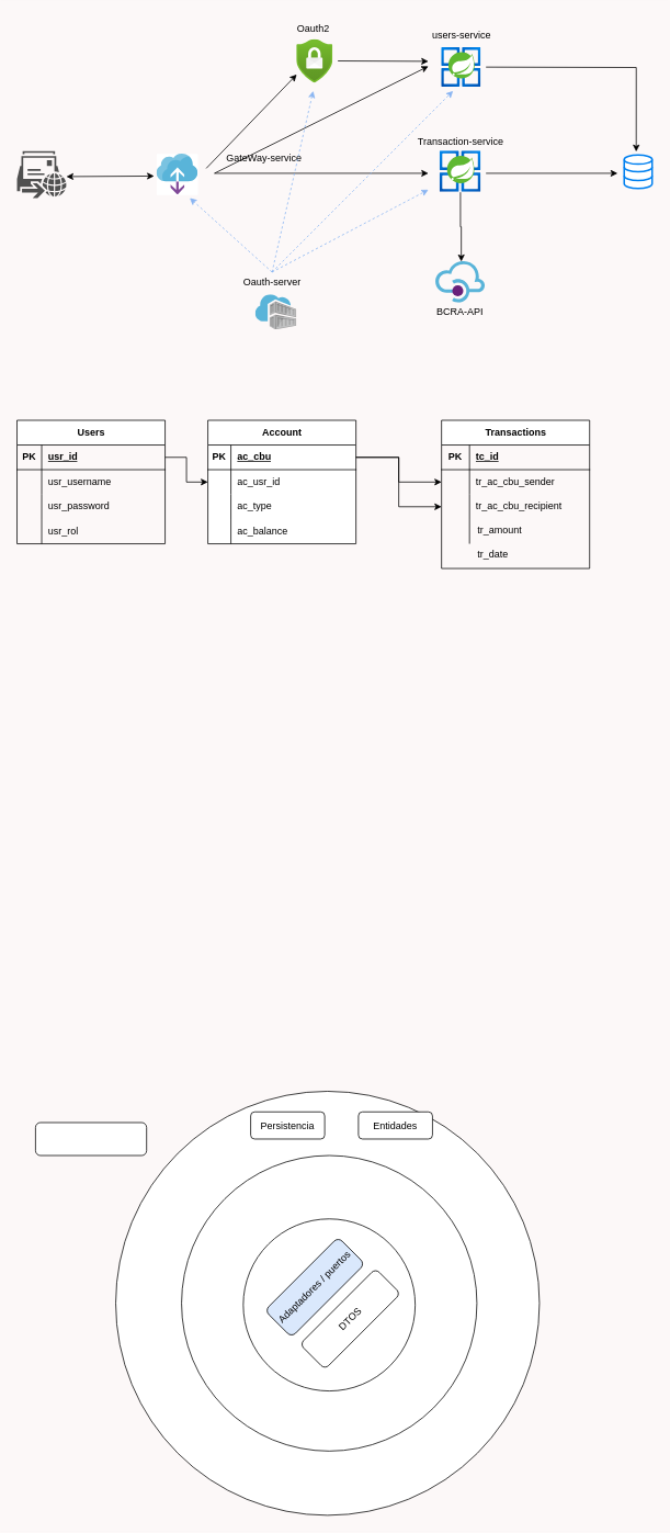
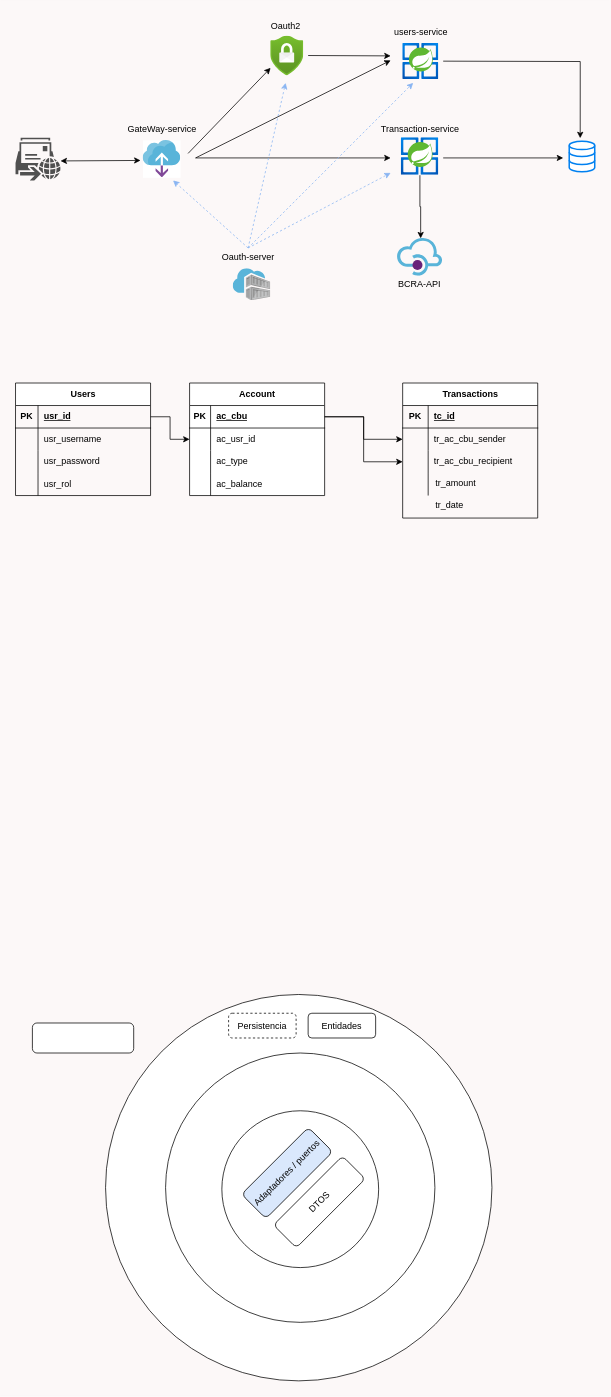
- <mxCell id="16" value="GateWay-service" style="text;html=1;align=center;verticalAlign=middle;resizable=0;points=[];autosize=1;strokeColor=none;fillColor=none;" parent="1" vertex="1"><mxGeometry x="260" y="176.5" width="120" height="30" as="geometry" /></mxCell>
+ <mxCell id="16" value="GateWay-service" style="text;html=1;align=center;verticalAlign=middle;resizable=0;points=[];autosize=1;strokeColor=none;fillColor=none;" parent="1" vertex="1"><mxGeometry x="155" y="156.5" width="120" height="30" as="geometry" /></mxCell>
- <mxCell id="82" value="Persistencia" style="rounded=1;whiteSpace=wrap;html=1;" vertex="1" parent="1"><mxGeometry x="304" y="1350" width="90" height="33" as="geometry" /></mxCell>
+ <mxCell id="82" value="Persistencia" style="rounded=1;whiteSpace=wrap;html=1;dashed=1;" vertex="1" parent="1"><mxGeometry x="304" y="1350" width="90" height="33" as="geometry" /></mxCell>
- <mxCell id="83" value="Entidades" style="rounded=1;whiteSpace=wrap;html=1;" vertex="1" parent="1"><mxGeometry x="435" y="1350" width="90" height="33" as="geometry" /></mxCell>
+ <mxCell id="83" value="Entidades" style="rounded=1;whiteSpace=wrap;html=1;" vertex="1" parent="1"><mxGeometry x="410" y="1350" width="90" height="33" as="geometry" /></mxCell>
